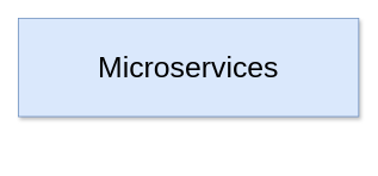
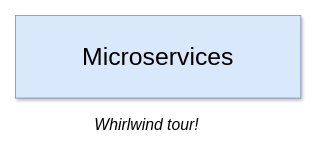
+ <mxCell id="3" value="Whirlwind tour!" style="text;html=1;strokeColor=none;fillColor=none;align=center;verticalAlign=middle;whiteSpace=wrap;rounded=0;shadow=1;fontSize=21;fontStyle=2" parent="1" vertex="1"><mxGeometry x="55" y="155" width="280" height="20" as="geometry" /></mxCell>
